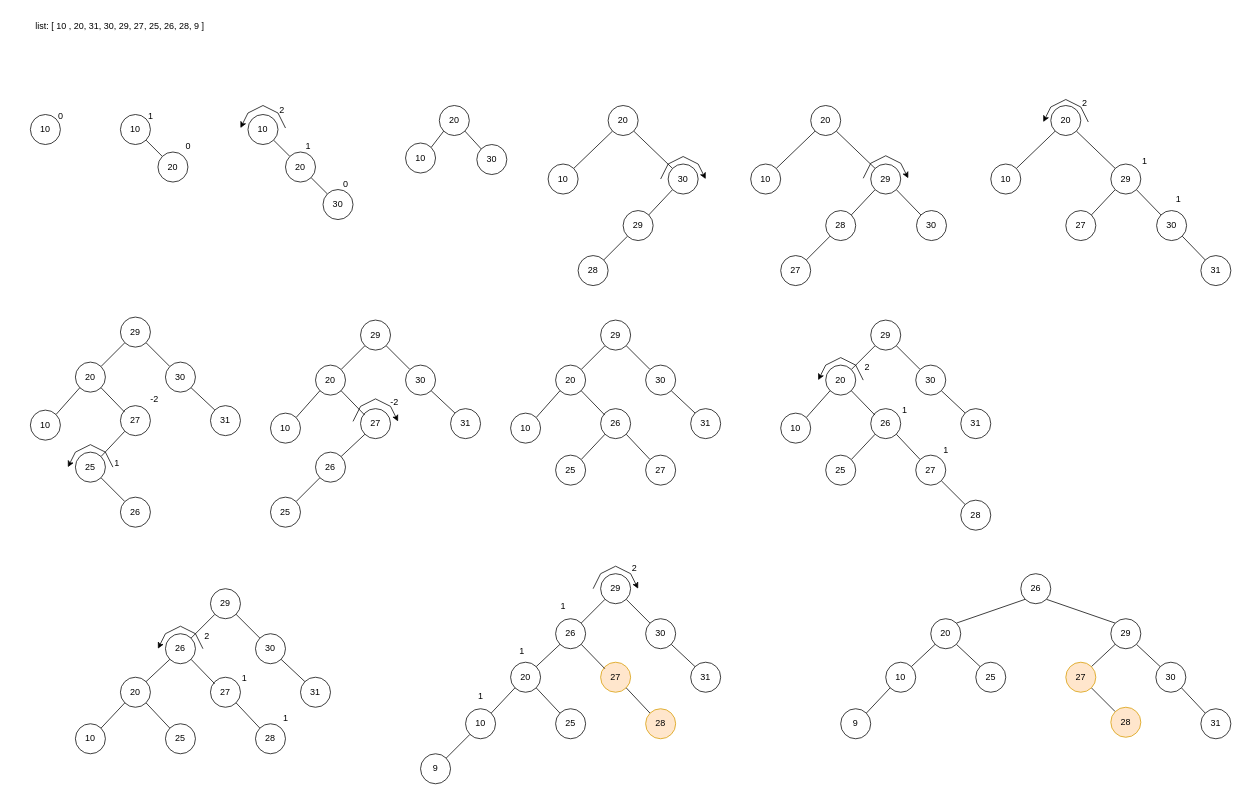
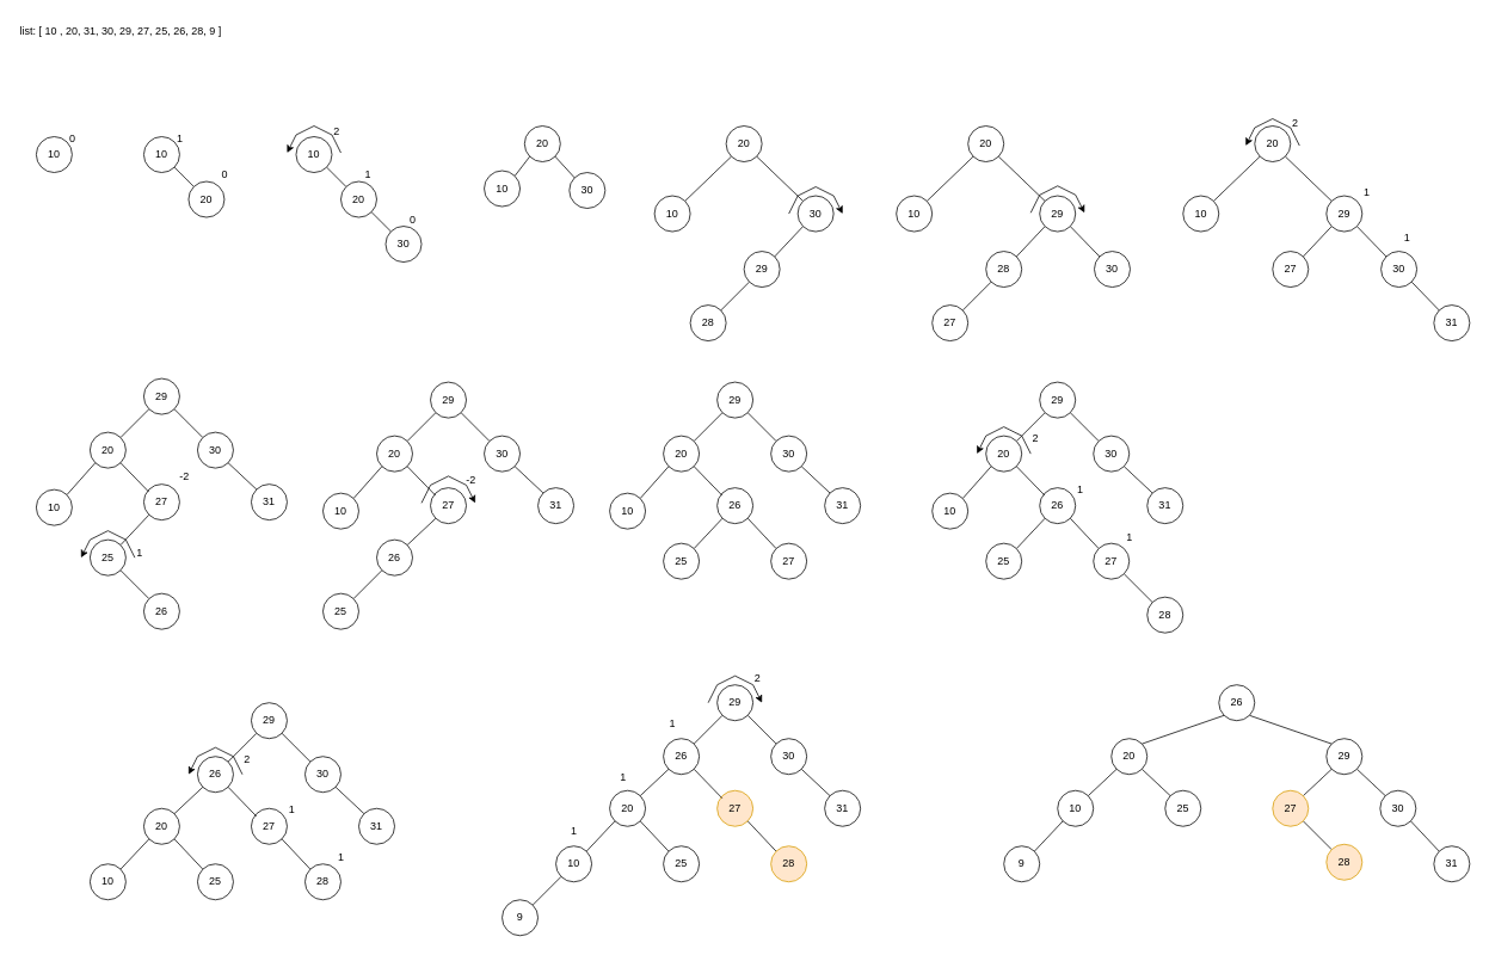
- <mxCell id="2" value="list: [ 10 , 20, 31, 30, 29, 27, 25, 26, 28, 9 ]" style="text;html=1;align=left;verticalAlign=middle;resizable=0;points=[];autosize=1;strokeColor=none;fillColor=none;" vertex="1" parent="1"><mxGeometry x="45" y="20" width="250" height="30" as="geometry" /></mxCell>
+ <mxCell id="2" value="list: [ 10 , 20, 31, 30, 29, 27, 25, 26, 28, 9 ]" style="text;html=1;align=left;verticalAlign=middle;resizable=0;points=[];autosize=1;strokeColor=none;fillColor=none;" vertex="1" parent="1"><mxGeometry x="20" y="20" width="250" height="30" as="geometry" /></mxCell>
